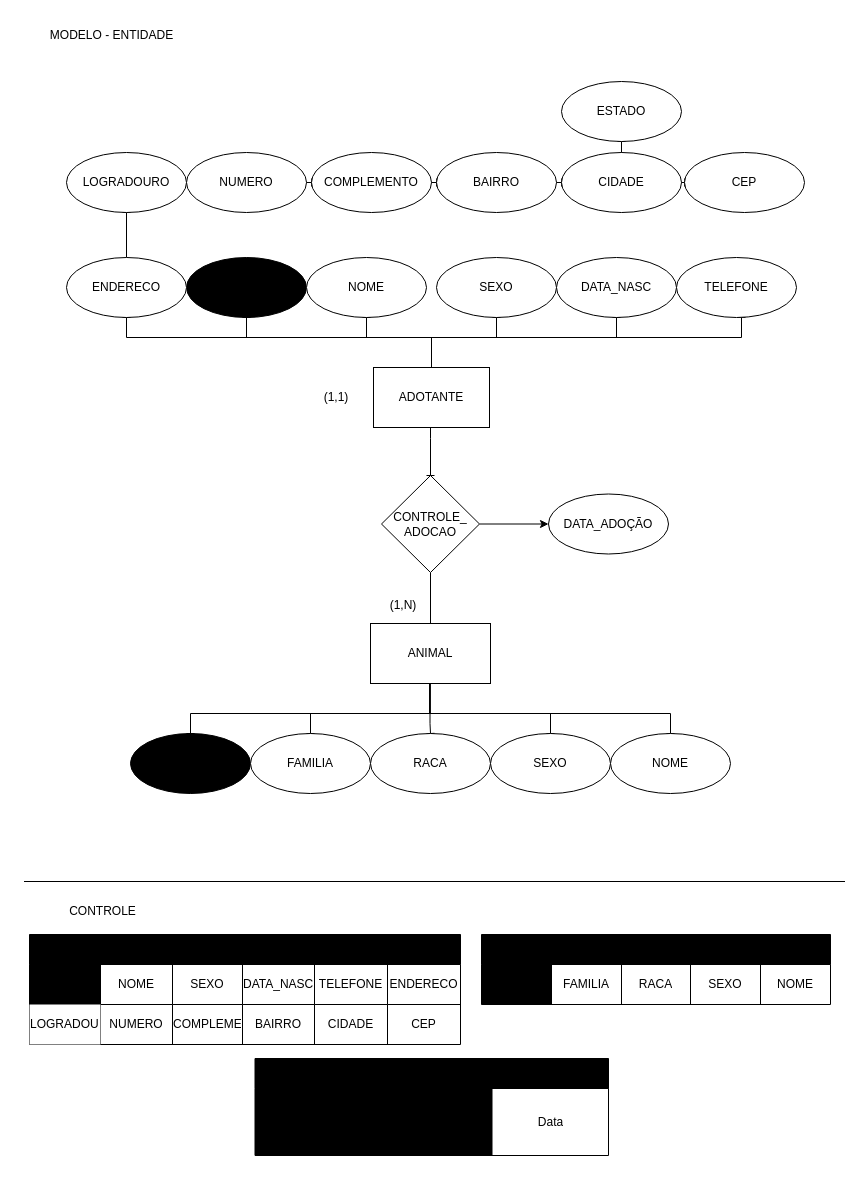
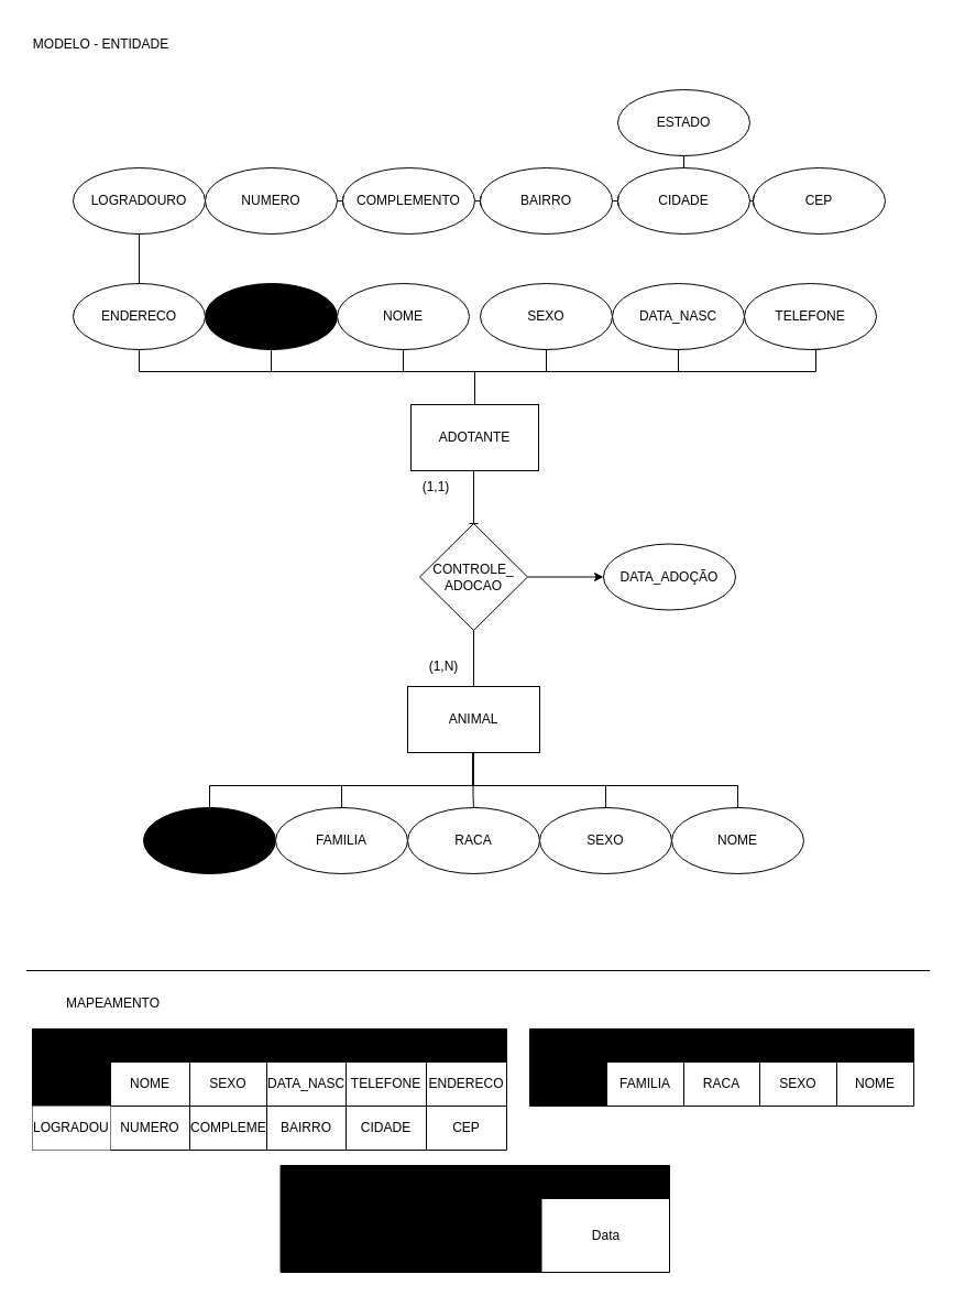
- <mxCell id="44" value="MODELO - ENTIDADE" style="text;html=1;strokeColor=none;fillColor=none;align=center;verticalAlign=middle;whiteSpace=wrap;rounded=0;" parent="1" vertex="1"><mxGeometry x="29" y="20" width="165" height="30" as="geometry" /></mxCell>
+ <mxCell id="44" value="MODELO - ENTIDADE" style="text;html=1;strokeColor=none;fillColor=none;align=center;verticalAlign=middle;whiteSpace=wrap;rounded=0;" parent="1" vertex="1"><mxGeometry x="9" y="25" width="165" height="30" as="geometry" /></mxCell>
- <mxCell id="31" value="(1,1)" style="text;html=1;strokeColor=none;fillColor=none;align=center;verticalAlign=middle;whiteSpace=wrap;rounded=0;" parent="1" vertex="1"><mxGeometry x="306" y="382" width="60" height="30" as="geometry" /></mxCell>
+ <mxCell id="31" value="(1,1)" style="text;html=1;strokeColor=none;fillColor=none;align=center;verticalAlign=middle;whiteSpace=wrap;rounded=0;" parent="1" vertex="1"><mxGeometry x="366" y="427" width="60" height="30" as="geometry" /></mxCell>
- <mxCell id="45" value="CONTROLE" style="text;html=1;strokeColor=none;fillColor=none;align=center;verticalAlign=middle;whiteSpace=wrap;rounded=0;" parent="1" vertex="1"><mxGeometry x="20" y="893" width="165" height="35" as="geometry" /></mxCell>
+ <mxCell id="45" value="MAPEAMENTO" style="text;html=1;strokeColor=none;fillColor=none;align=center;verticalAlign=middle;whiteSpace=wrap;rounded=0;" parent="1" vertex="1"><mxGeometry x="20" y="893" width="165" height="35" as="geometry" /></mxCell>
